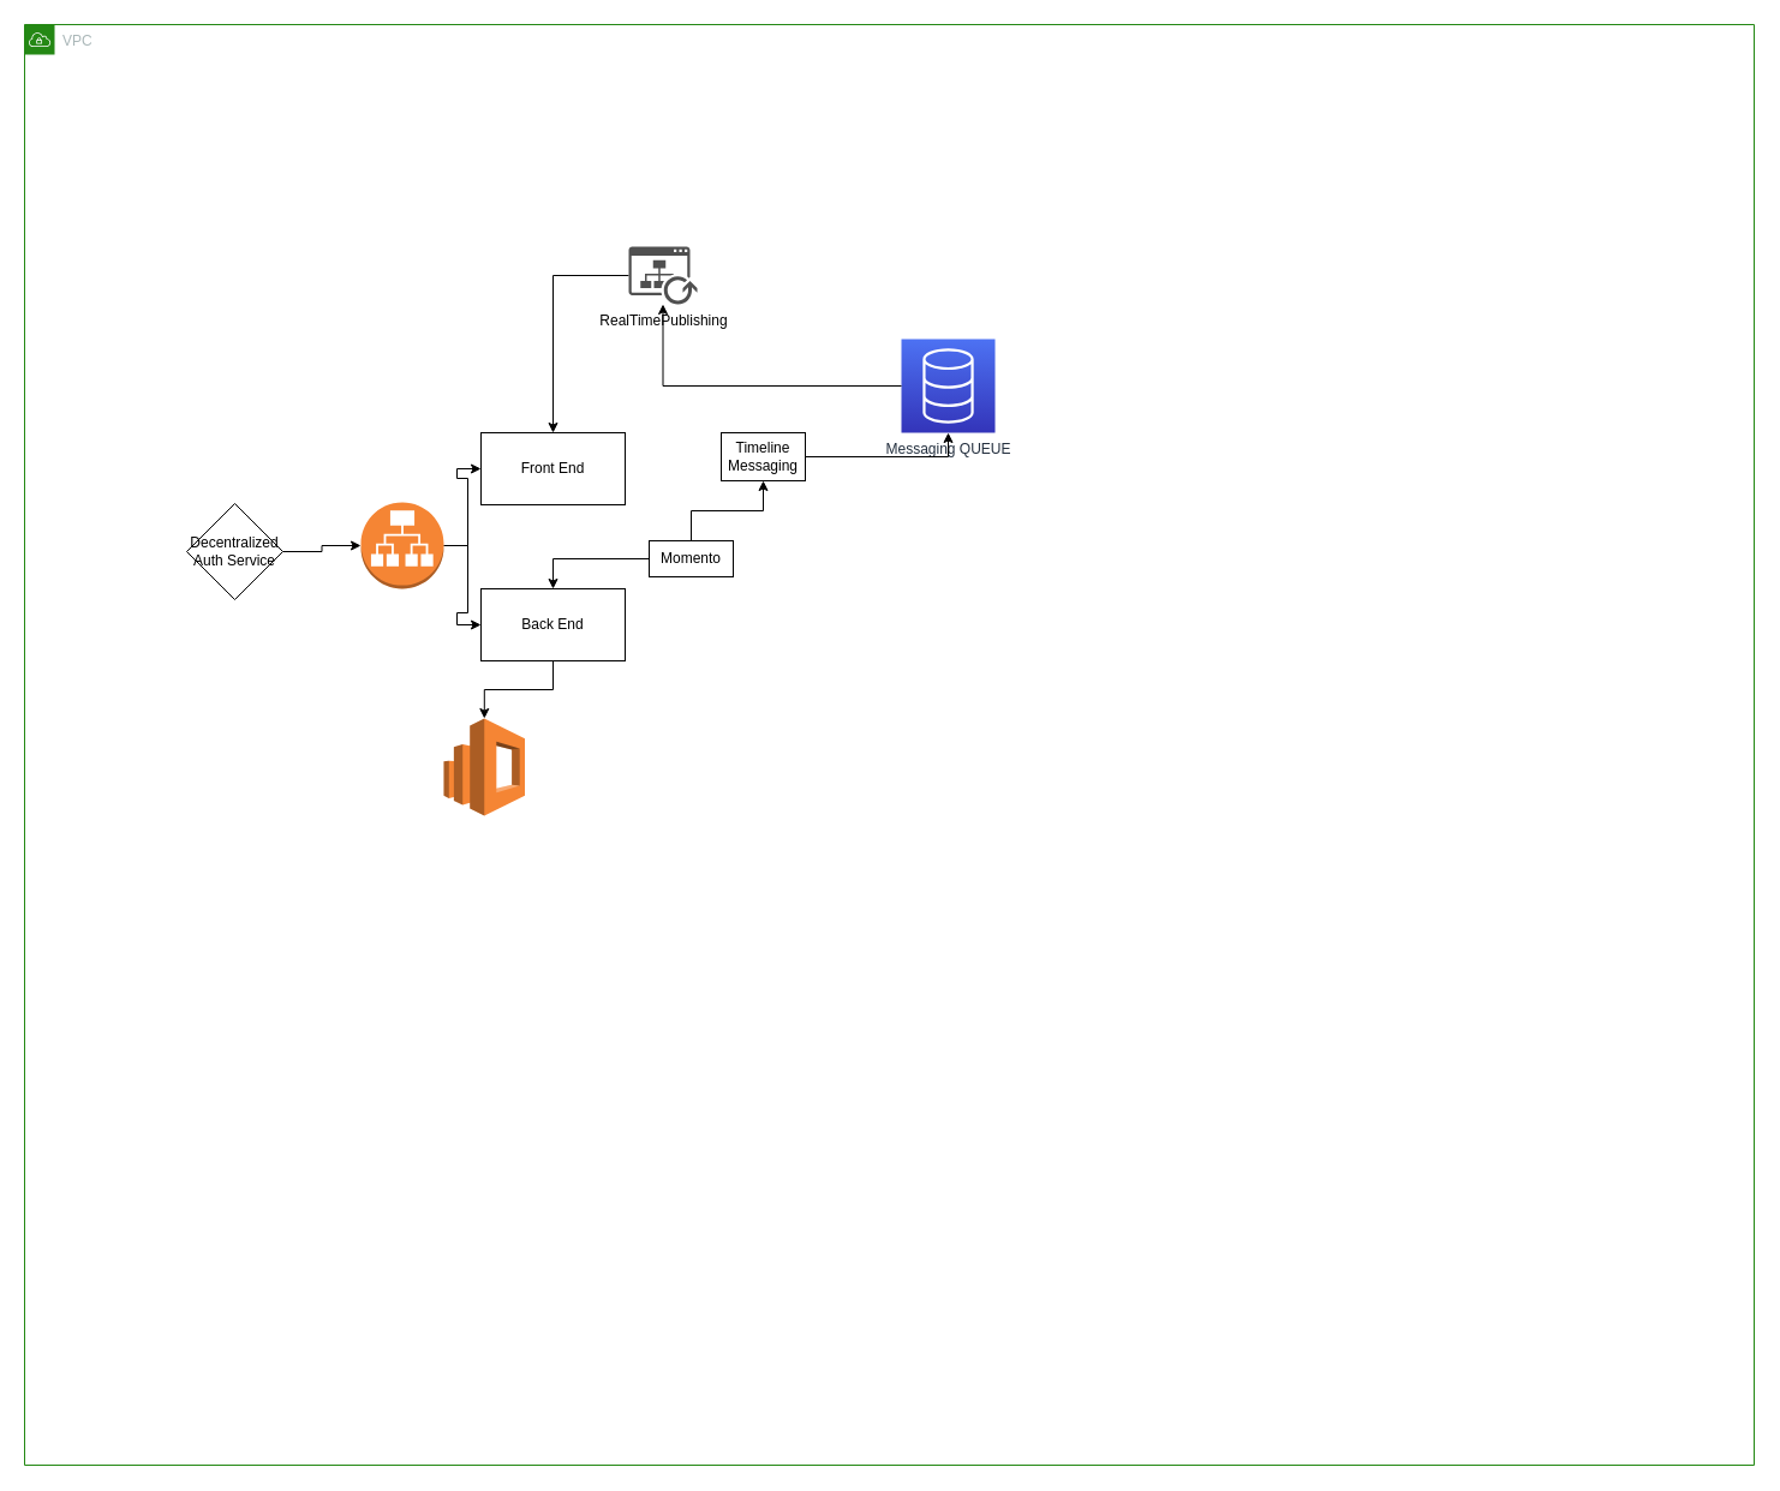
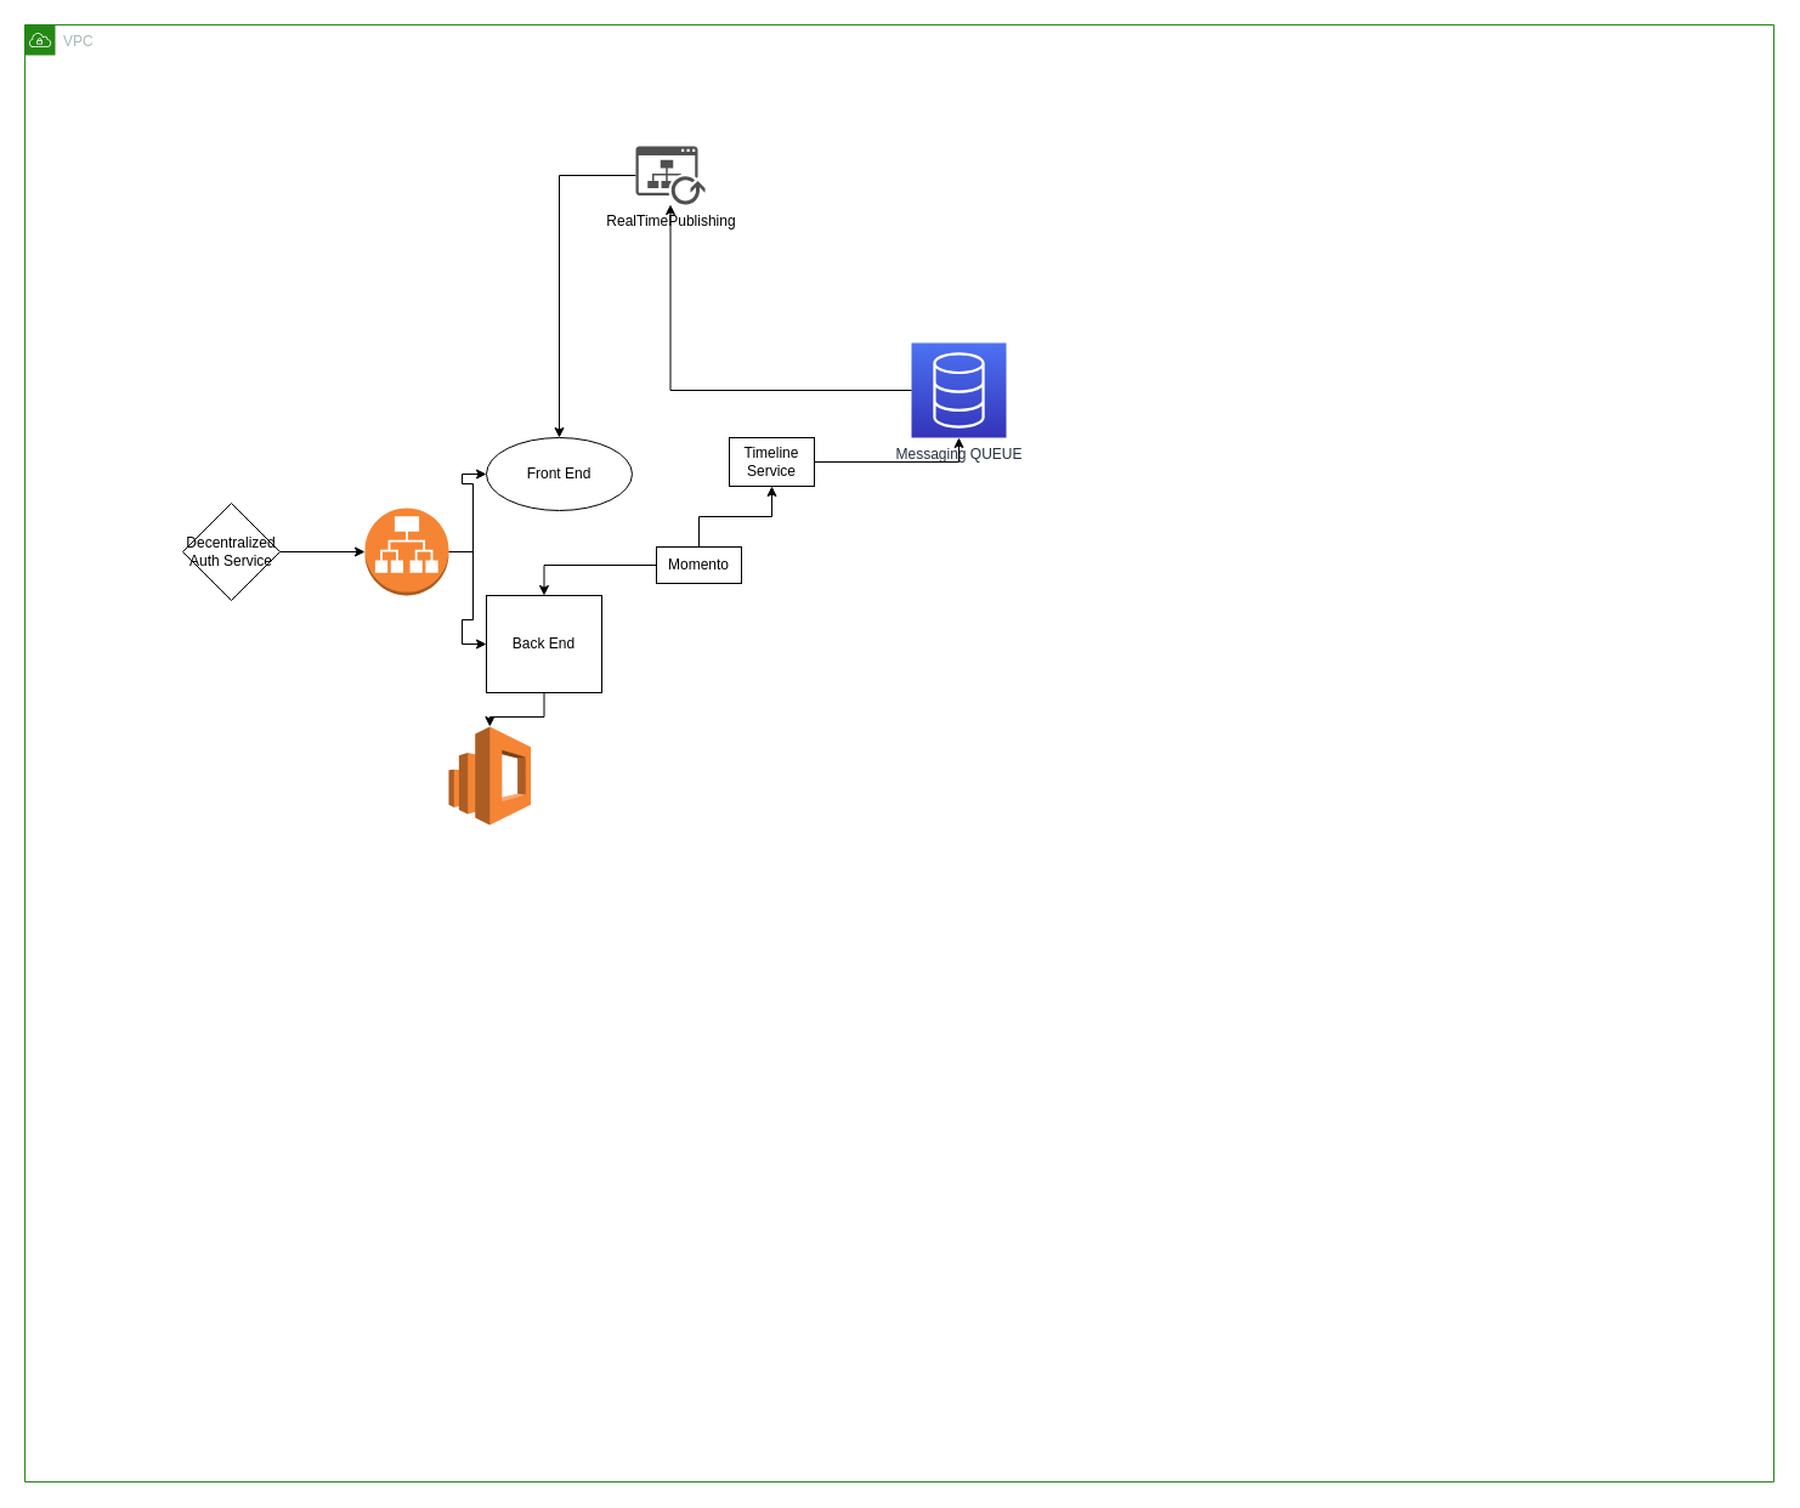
- <mxCell id="10" value="RealTimePublishing" style="sketch=0;pointerEvents=1;shadow=0;dashed=0;html=1;strokeColor=none;fillColor=#505050;labelPosition=center;verticalLabelPosition=bottom;verticalAlign=top;outlineConnect=0;align=center;shape=mxgraph.office.sites.publish;" vertex="1" parent="2"><mxGeometry x="503" y="185" width="57" height="48" as="geometry" /></mxCell>
+ <mxCell id="10" value="RealTimePublishing" style="sketch=0;pointerEvents=1;shadow=0;dashed=0;html=1;strokeColor=none;fillColor=#505050;labelPosition=center;verticalLabelPosition=bottom;verticalAlign=top;outlineConnect=0;align=center;shape=mxgraph.office.sites.publish;" vertex="1" parent="2"><mxGeometry x="503" y="100" width="57" height="48" as="geometry" /></mxCell>
- <mxCell id="17" value="Timeline Messaging" style="whiteSpace=wrap;html=1;" vertex="1" parent="2"><mxGeometry x="580" y="340" width="70" height="40" as="geometry" /></mxCell>
+ <mxCell id="17" value="Timeline Service" style="whiteSpace=wrap;html=1;" vertex="1" parent="2"><mxGeometry x="580" y="340" width="70" height="40" as="geometry" /></mxCell>
- <mxCell id="3" value="Front End" style="whiteSpace=wrap;html=1;" parent="2" vertex="1"><mxGeometry x="380" y="340" width="120" height="60" as="geometry" /></mxCell>
+ <mxCell id="3" value="Front End" style="ellipse;whiteSpace=wrap;html=1;" parent="2" vertex="1"><mxGeometry x="380" y="340" width="120" height="60" as="geometry" /></mxCell>
- <mxCell id="15" value="Decentralized Auth Service" style="rhombus;whiteSpace=wrap;html=1;" vertex="1" parent="2"><mxGeometry x="135" y="399" width="80" height="80" as="geometry" /></mxCell>
+ <mxCell id="15" value="Decentralized Auth Service" style="rhombus;whiteSpace=wrap;html=1;" vertex="1" parent="2"><mxGeometry x="130" y="394" width="80" height="80" as="geometry" /></mxCell>
- <mxCell id="4" value="Back End" style="whiteSpace=wrap;html=1;" parent="2" vertex="1"><mxGeometry x="380" y="470" width="120" height="60" as="geometry" /></mxCell>
+ <mxCell id="4" value="Back End" style="whiteSpace=wrap;html=1;" parent="2" vertex="1"><mxGeometry x="380" y="470" width="95" height="80" as="geometry" /></mxCell>
